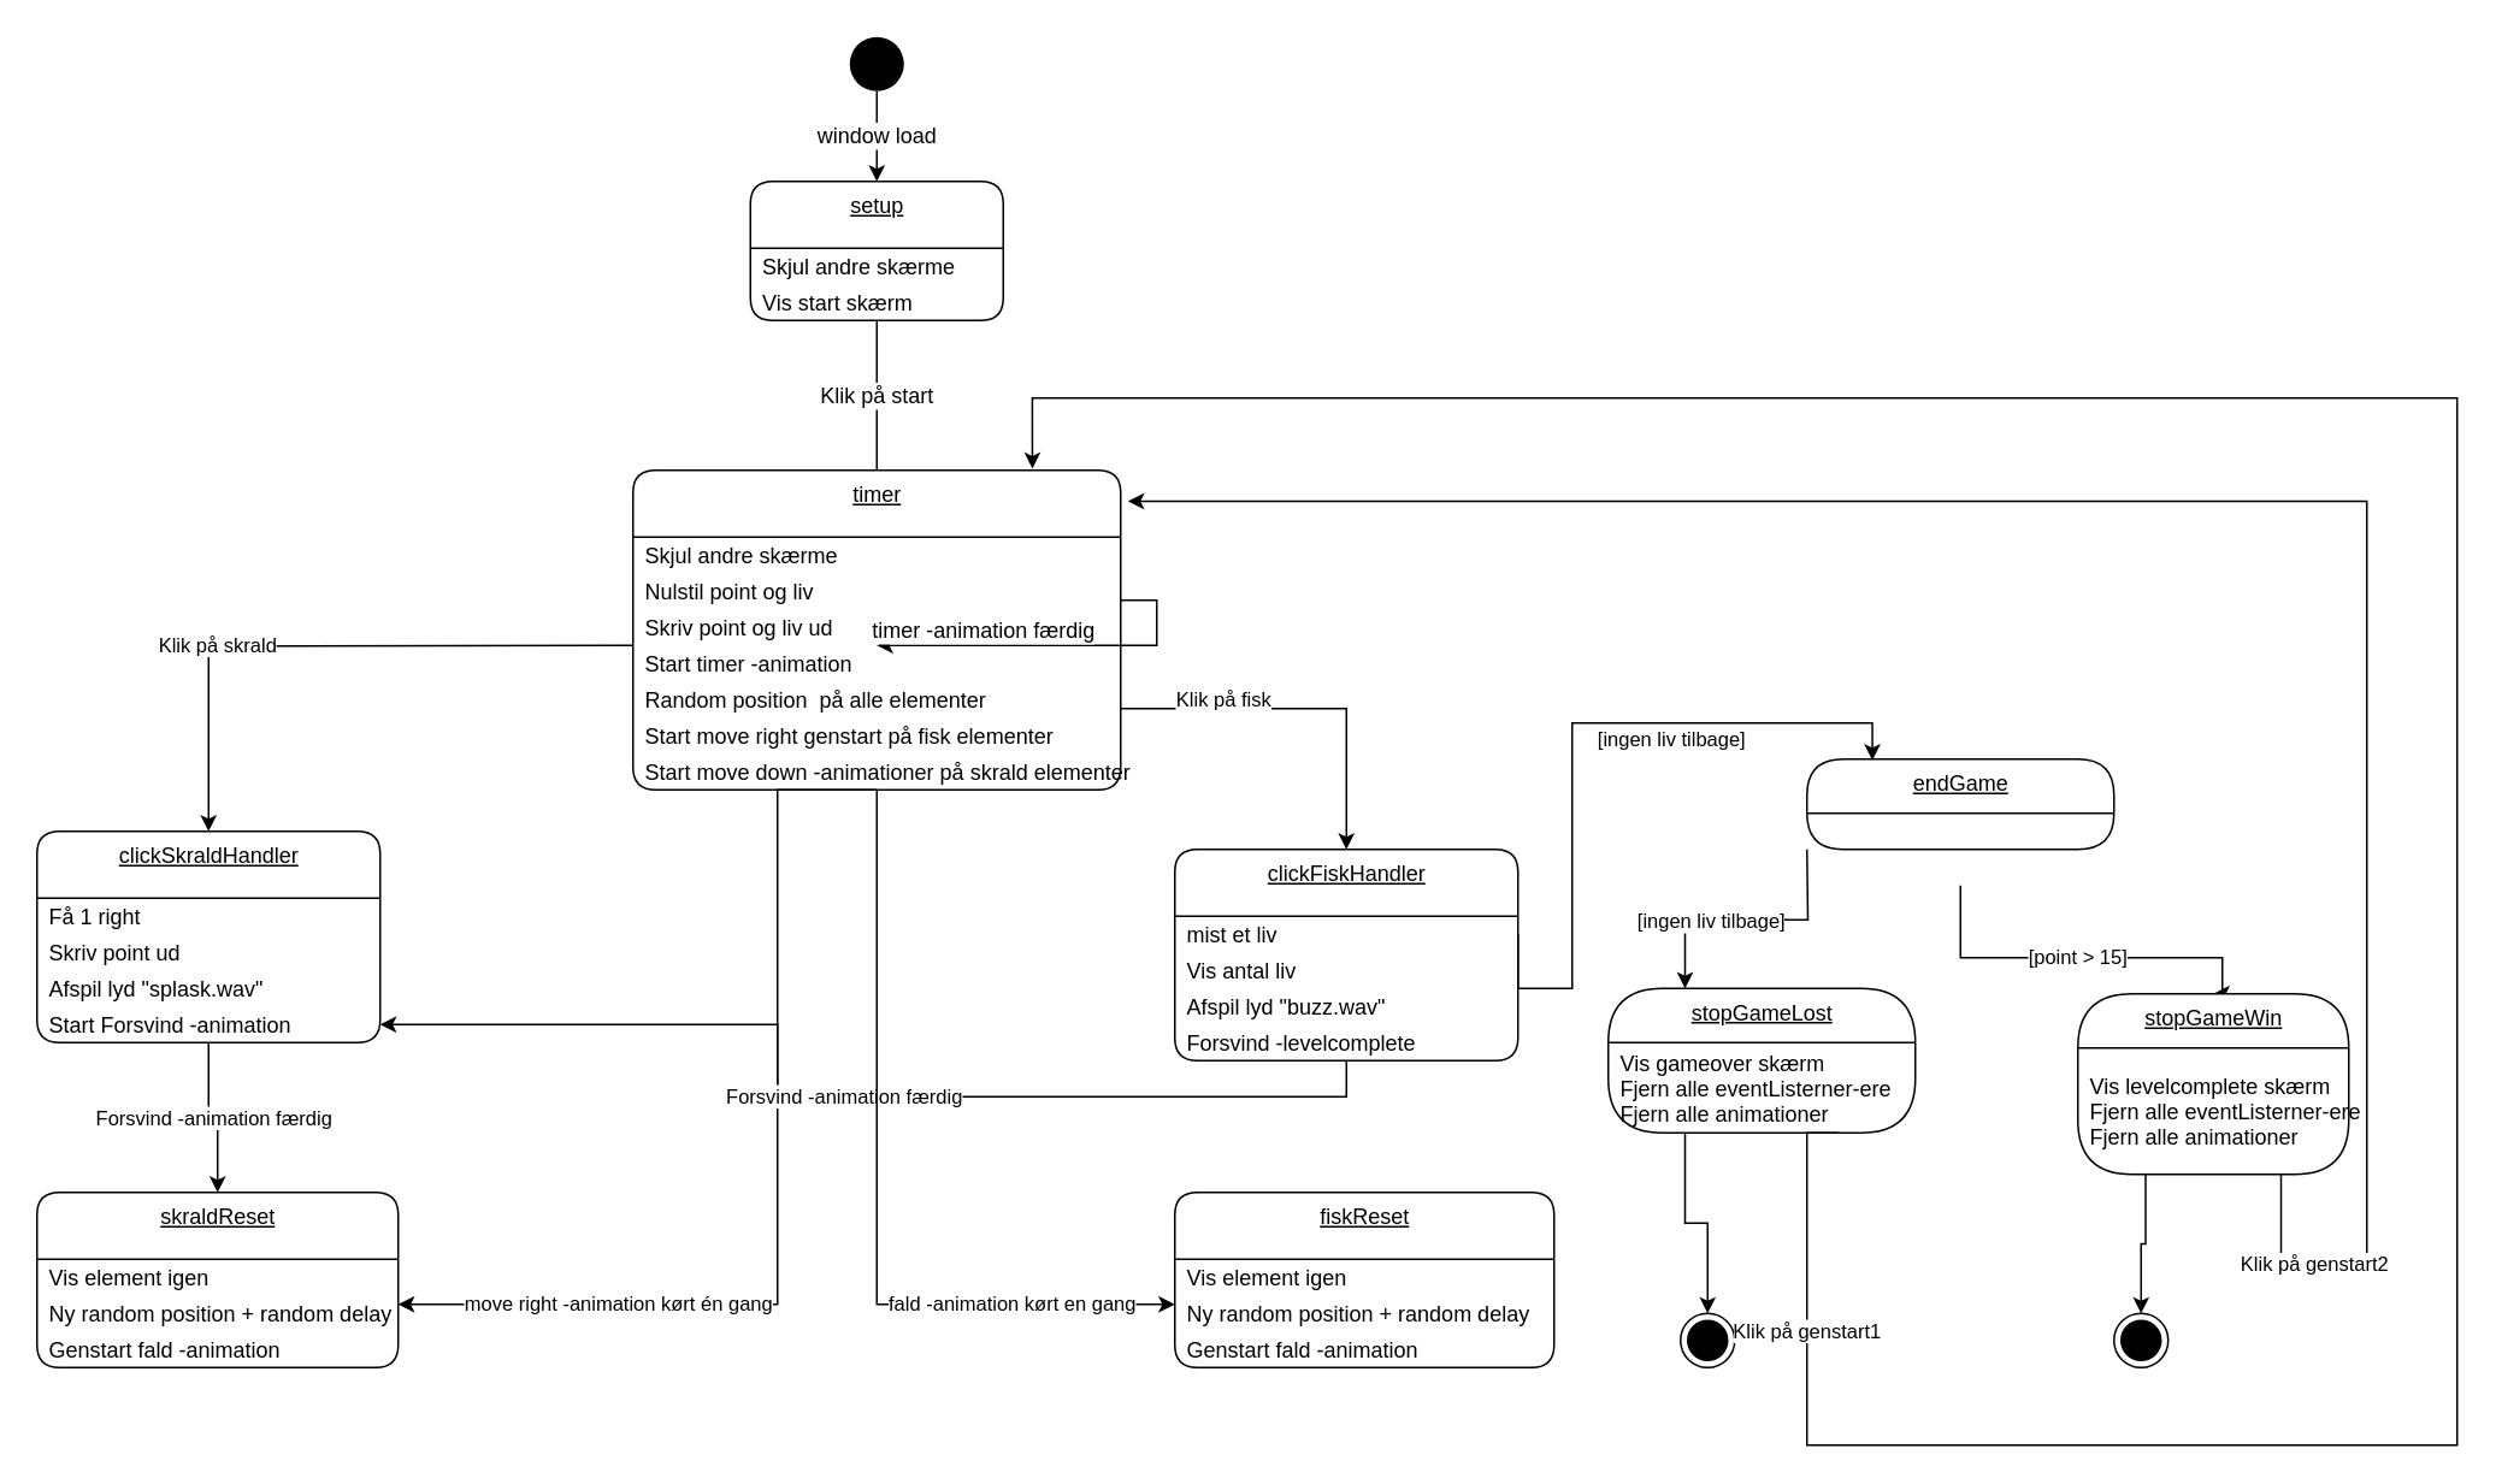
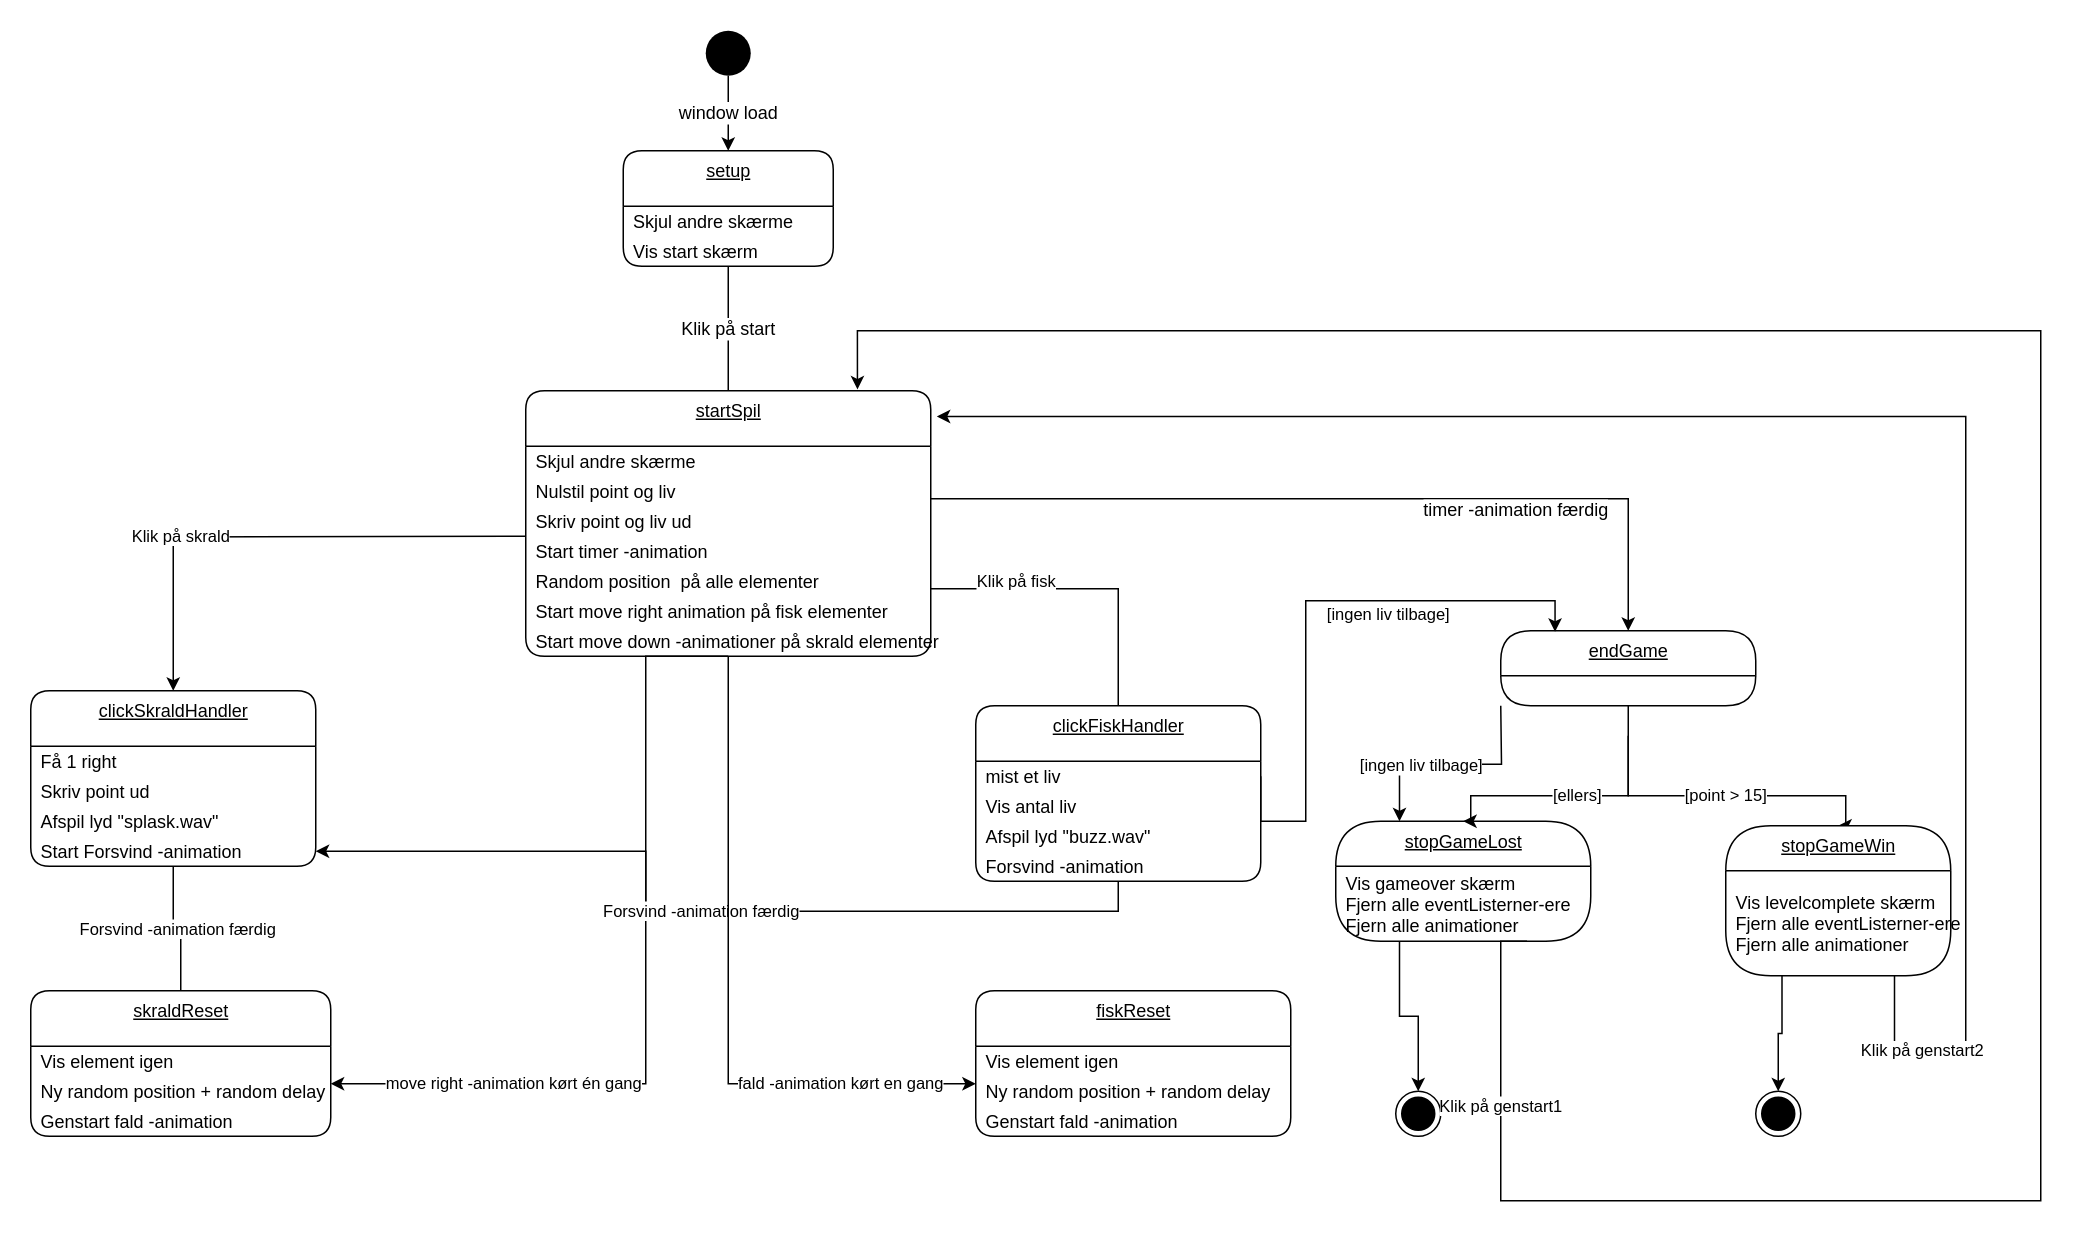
- <mxCell id="4" value="timer" style="swimlane;fontStyle=4;align=center;verticalAlign=top;childLayout=stackLayout;horizontal=1;startSize=37;horizontalStack=0;resizeParent=1;resizeParentMax=0;resizeLast=0;collapsible=0;marginBottom=0;html=1;rounded=1;absoluteArcSize=1;arcSize=25;" parent="1" vertex="1"><mxGeometry x="350" y="260" width="270" height="177" as="geometry" /></mxCell>
+ <mxCell id="4" value="startSpil" style="swimlane;fontStyle=4;align=center;verticalAlign=top;childLayout=stackLayout;horizontal=1;startSize=37;horizontalStack=0;resizeParent=1;resizeParentMax=0;resizeLast=0;collapsible=0;marginBottom=0;html=1;rounded=1;absoluteArcSize=1;arcSize=25;" parent="1" vertex="1"><mxGeometry x="350" y="260" width="270" height="177" as="geometry" /></mxCell>
- <mxCell id="40" value="&lt;span style=&quot;font-size: 12px&quot;&gt;timer -animation færdig&lt;/span&gt;" style="edgeStyle=orthogonalEdgeStyle;rounded=0;orthogonalLoop=1;jettySize=auto;html=1;exitX=1;exitY=0.75;exitDx=0;exitDy=0;" parent="1" source="6" target="7" edge="1"><mxGeometry x="0.41" y="-8" relative="1" as="geometry"><mxPoint x="750" y="140" as="sourcePoint" /><mxPoint x="775" y="107" as="targetPoint" /><mxPoint as="offset" /></mxGeometry></mxCell>
+ <mxCell id="40" value="&lt;span style=&quot;font-size: 12px&quot;&gt;timer -animation færdig&lt;/span&gt;" style="edgeStyle=orthogonalEdgeStyle;rounded=0;orthogonalLoop=1;jettySize=auto;html=1;entryX=0.5;entryY=0;entryDx=0;entryDy=0;exitX=1;exitY=0.75;exitDx=0;exitDy=0;" parent="1" source="6" target="41" edge="1"><mxGeometry x="0.41" y="-8" relative="1" as="geometry"><mxPoint x="750" y="140" as="sourcePoint" /><mxPoint x="775" y="107" as="targetPoint" /><mxPoint as="offset" /></mxGeometry></mxCell>
- <mxCell id="10" value="Start move right genstart på fisk elementer" style="fillColor=none;strokeColor=none;align=left;verticalAlign=middle;spacingLeft=5;" parent="4" vertex="1"><mxGeometry y="137" width="270" height="20" as="geometry" /></mxCell>
+ <mxCell id="10" value="Start move right animation på fisk elementer" style="fillColor=none;strokeColor=none;align=left;verticalAlign=middle;spacingLeft=5;" parent="4" vertex="1"><mxGeometry y="137" width="270" height="20" as="geometry" /></mxCell>
- <mxCell id="38" value="Klik på fisk" style="edgeStyle=orthogonalEdgeStyle;rounded=0;orthogonalLoop=1;jettySize=auto;html=1;exitX=1;exitY=0.75;exitDx=0;exitDy=0;entryX=0.5;entryY=0;entryDx=0;entryDy=0;" parent="1" source="9" target="28" edge="1"><mxGeometry x="-0.437" y="5" relative="1" as="geometry"><mxPoint as="offset" /></mxGeometry></mxCell>
+ <mxCell id="38" value="Klik på fisk" style="edgeStyle=orthogonalEdgeStyle;rounded=0;orthogonalLoop=1;jettySize=auto;html=1;exitX=1;exitY=0.75;exitDx=0;exitDy=0;entryX=0.5;entryY=0;entryDx=0;entryDy=0;endArrow=none;" parent="1" source="9" target="28" edge="1"><mxGeometry x="-0.437" y="5" relative="1" as="geometry"><mxPoint as="offset" /></mxGeometry></mxCell>
+ <mxCell id="48" value="[ellers]" style="edgeStyle=orthogonalEdgeStyle;rounded=0;orthogonalLoop=1;jettySize=auto;html=1;exitX=0.5;exitY=1;exitDx=0;exitDy=0;entryX=0.5;entryY=0;entryDx=0;entryDy=0;" parent="1" source="41" target="46" edge="1"><mxGeometry relative="1" as="geometry"><mxPoint x="984" y="550" as="targetPoint" /><Array as="points"><mxPoint x="1085" y="530" /><mxPoint x="980" y="530" /><mxPoint x="980" y="547" /></Array><mxPoint x="1085" y="490" as="sourcePoint" /></mxGeometry></mxCell>
- <mxCell id="32" value="Forsvind -levelcomplete" style="fillColor=none;strokeColor=none;align=left;verticalAlign=middle;spacingLeft=5;" parent="28" vertex="1"><mxGeometry y="97" width="190" height="20" as="geometry" /></mxCell>
+ <mxCell id="32" value="Forsvind -animation" style="fillColor=none;strokeColor=none;align=left;verticalAlign=middle;spacingLeft=5;" parent="28" vertex="1"><mxGeometry y="97" width="190" height="20" as="geometry" /></mxCell>
- <mxCell id="25" value="Forsvind -animation færdig" style="edgeStyle=orthogonalEdgeStyle;rounded=0;orthogonalLoop=1;jettySize=auto;html=1;exitX=0.5;exitY=1;exitDx=0;exitDy=0;entryX=0.5;entryY=0;entryDx=0;entryDy=0;" parent="1" source="17" target="21" edge="1"><mxGeometry relative="1" as="geometry" /></mxCell>
+ <mxCell id="25" value="Forsvind -animation færdig" style="edgeStyle=orthogonalEdgeStyle;rounded=0;orthogonalLoop=1;jettySize=auto;html=1;exitX=0.5;exitY=1;exitDx=0;exitDy=0;entryX=0.5;entryY=0;entryDx=0;entryDy=0;endArrow=none;" parent="1" source="17" target="21" edge="1"><mxGeometry relative="1" as="geometry" /></mxCell>
